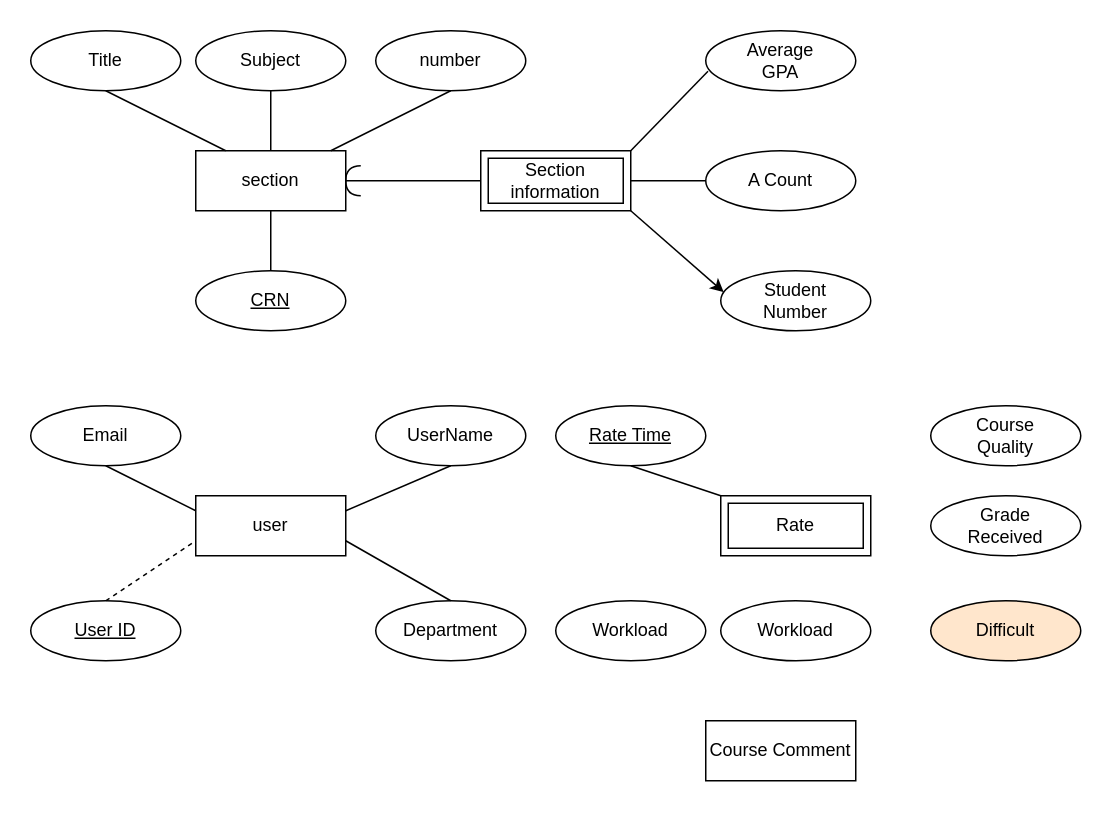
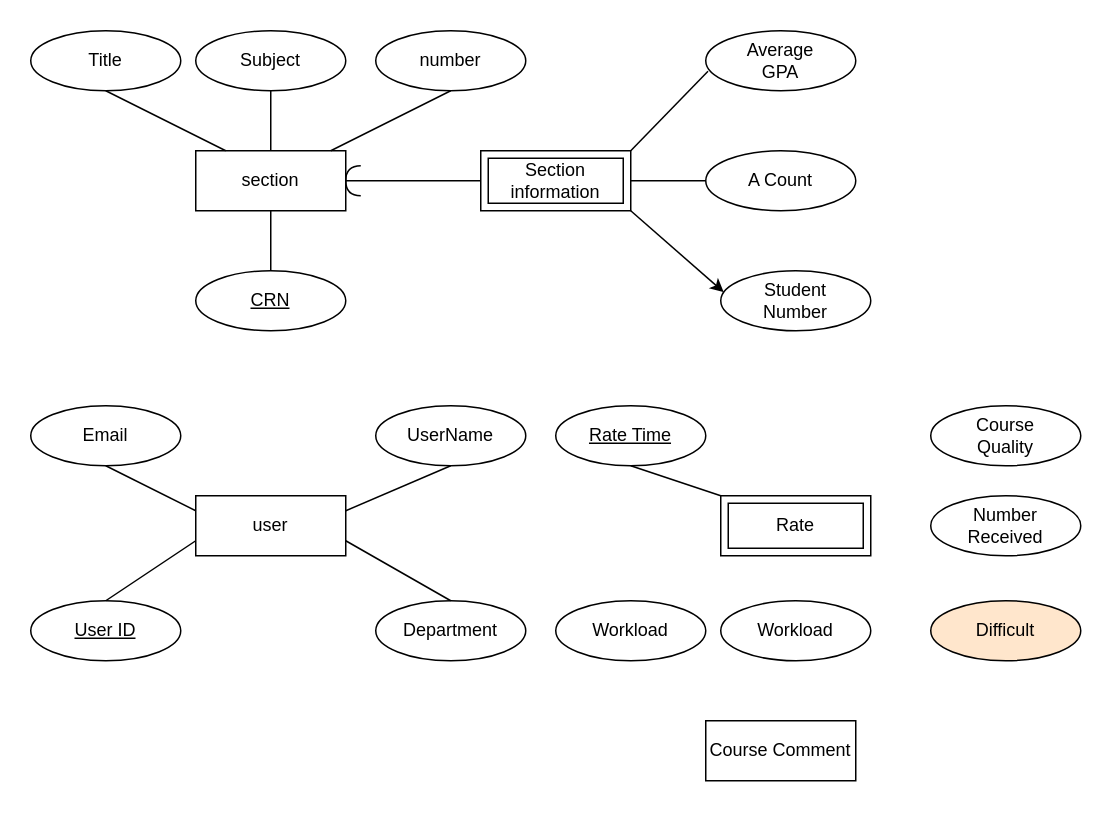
- <mxCell id="33" value="Grade&lt;br&gt;Received" style="ellipse;whiteSpace=wrap;html=1;align=center;" vertex="1" parent="1"><mxGeometry x="620" y="330" width="100" height="40" as="geometry" /></mxCell>
+ <mxCell id="33" value="Number&lt;br&gt;Received" style="ellipse;whiteSpace=wrap;html=1;align=center;" vertex="1" parent="1"><mxGeometry x="620" y="330" width="100" height="40" as="geometry" /></mxCell>
- <mxCell id="25" value="" style="endArrow=none;html=1;rounded=0;exitX=0.5;exitY=0;exitDx=0;exitDy=0;entryX=0;entryY=0.75;entryDx=0;entryDy=0;dashed=1;" edge="1" parent="1" source="24" target="3"><mxGeometry relative="1" as="geometry"><mxPoint x="20" y="370" as="sourcePoint" /><mxPoint x="180" y="370" as="targetPoint" /></mxGeometry></mxCell>
+ <mxCell id="25" value="" style="endArrow=none;html=1;rounded=0;exitX=0.5;exitY=0;exitDx=0;exitDy=0;entryX=0;entryY=0.75;entryDx=0;entryDy=0;" edge="1" parent="1" source="24" target="3"><mxGeometry relative="1" as="geometry"><mxPoint x="20" y="370" as="sourcePoint" /><mxPoint x="180" y="370" as="targetPoint" /></mxGeometry></mxCell>
